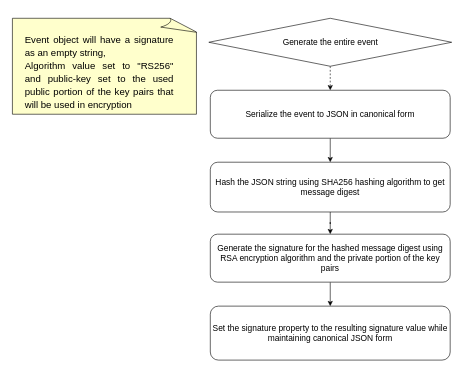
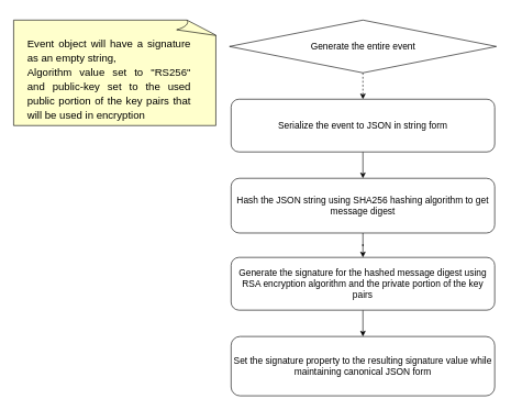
- <mxCell id="5" value="&lt;font style=&quot;font-size: 14px&quot;&gt;Serialize the event to JSON in canonical form&lt;/font&gt;" style="rounded=1;whiteSpace=wrap;html=1;fontSize=13;glass=0;strokeWidth=1;shadow=0;" parent="1" vertex="1"><mxGeometry x="350" y="150" width="400" height="80" as="geometry" /></mxCell>
+ <mxCell id="5" value="&lt;font style=&quot;font-size: 14px&quot;&gt;Serialize the event to JSON in string form&lt;/font&gt;" style="rounded=1;whiteSpace=wrap;html=1;fontSize=13;glass=0;strokeWidth=1;shadow=0;" parent="1" vertex="1"><mxGeometry x="350" y="150" width="400" height="80" as="geometry" /></mxCell>
